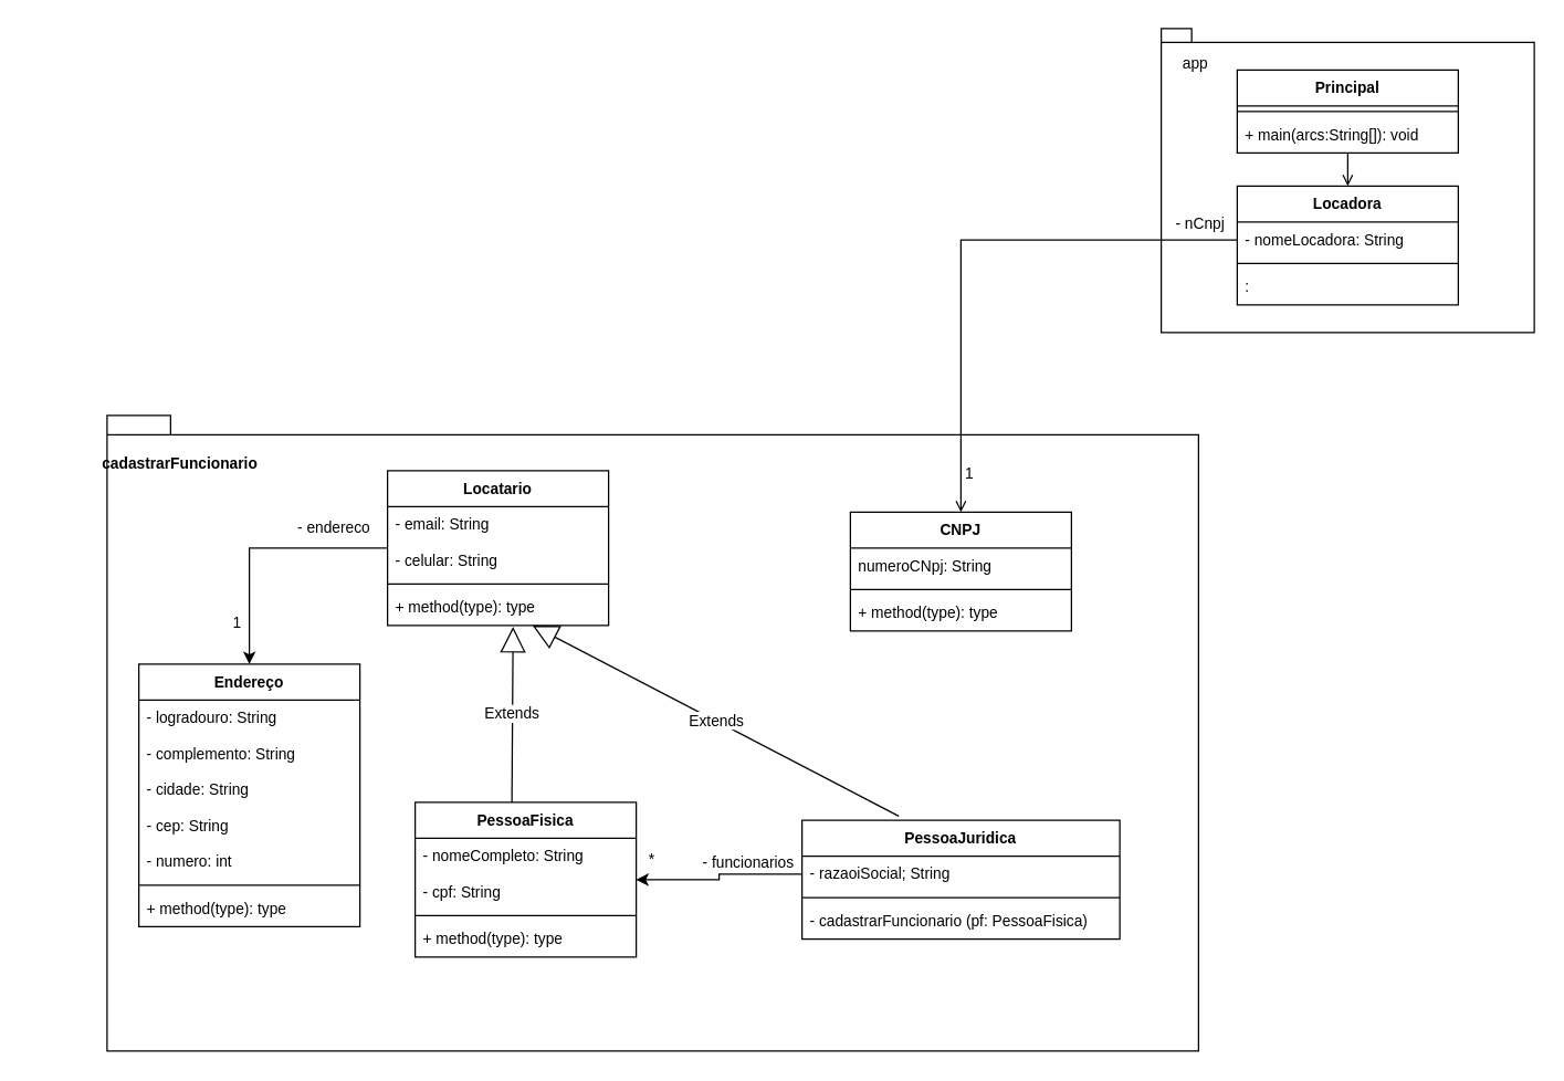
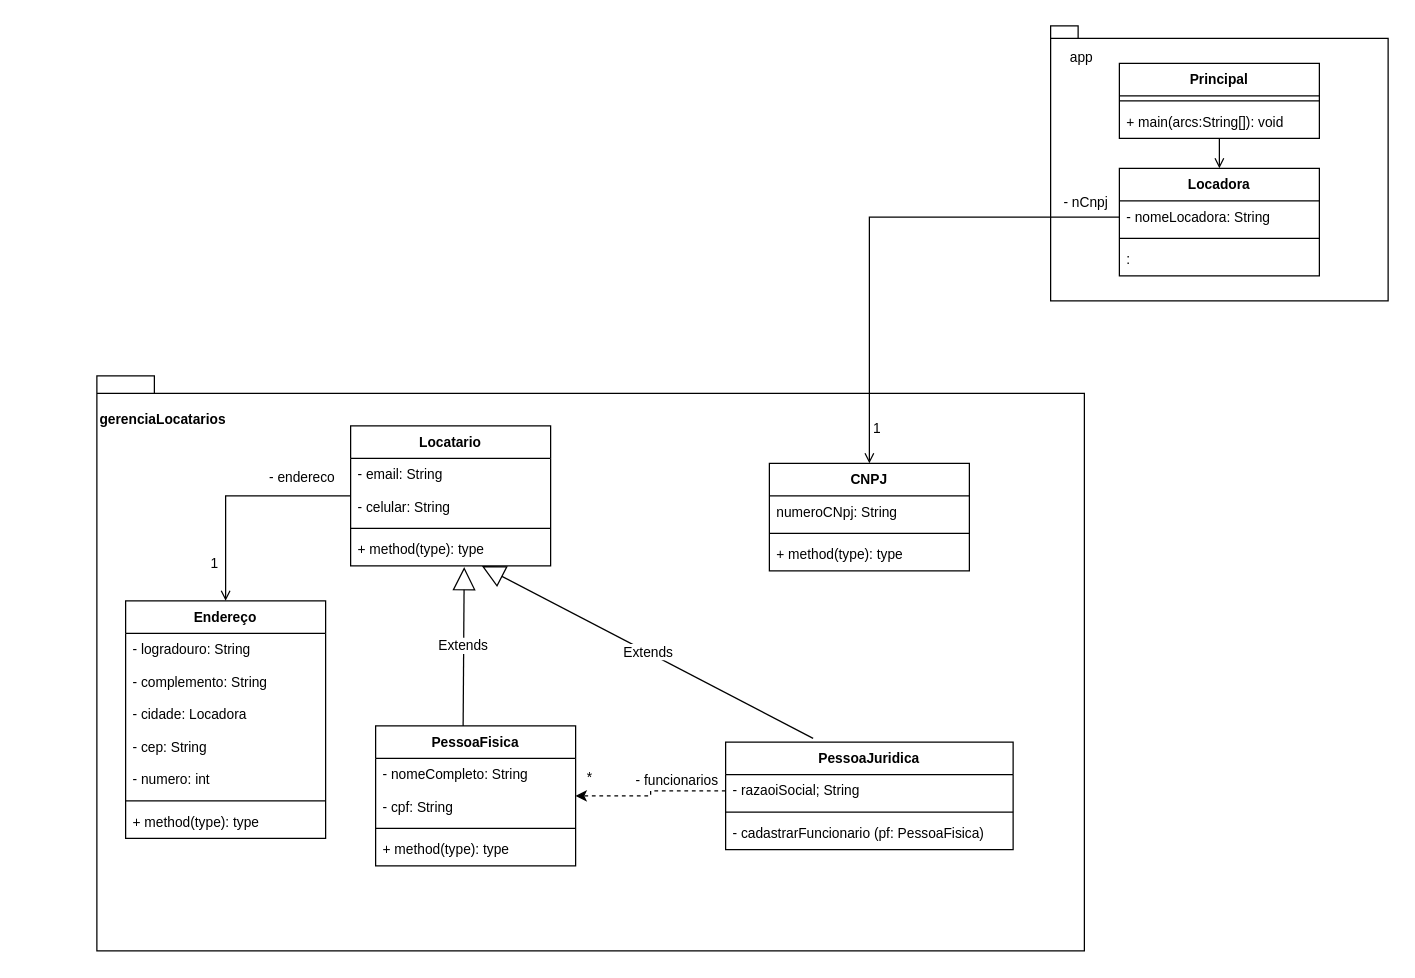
- <mxCell id="3" value="&lt;b&gt;cadastrarFuncionario&lt;/b&gt;" style="text;html=1;strokeColor=none;fillColor=none;align=center;verticalAlign=middle;whiteSpace=wrap;rounded=0;fontSize=11;" parent="1" vertex="1"><mxGeometry x="20" y="320" width="220" height="30" as="geometry" /></mxCell>
+ <mxCell id="3" value="&lt;b&gt;gerenciaLocatarios&lt;/b&gt;" style="text;html=1;strokeColor=none;fillColor=none;align=center;verticalAlign=middle;whiteSpace=wrap;rounded=0;fontSize=11;" parent="1" vertex="1"><mxGeometry x="20" y="320" width="220" height="30" as="geometry" /></mxCell>
- <mxCell id="4" style="edgeStyle=orthogonalEdgeStyle;rounded=0;orthogonalLoop=1;jettySize=auto;html=1;fontSize=11;" parent="1" source="7" target="12" edge="1"><mxGeometry relative="1" as="geometry" /></mxCell>
+ <mxCell id="4" style="edgeStyle=orthogonalEdgeStyle;rounded=0;orthogonalLoop=1;jettySize=auto;html=1;fontSize=11;endArrow=open;" parent="1" source="7" target="12" edge="1"><mxGeometry relative="1" as="geometry" /></mxCell>
- <mxCell id="15" value="- cidade: String" style="text;strokeColor=none;fillColor=none;align=left;verticalAlign=top;spacingLeft=4;spacingRight=4;overflow=hidden;rotatable=0;points=[[0,0.5],[1,0.5]];portConstraint=eastwest;fontSize=11;" parent="12" vertex="1"><mxGeometry y="78" width="160" height="26" as="geometry" /></mxCell>
+ <mxCell id="15" value="- cidade: Locadora" style="text;strokeColor=none;fillColor=none;align=left;verticalAlign=top;spacingLeft=4;spacingRight=4;overflow=hidden;rotatable=0;points=[[0,0.5],[1,0.5]];portConstraint=eastwest;fontSize=11;" parent="12" vertex="1"><mxGeometry y="78" width="160" height="26" as="geometry" /></mxCell>
- <mxCell id="45" style="edgeStyle=orthogonalEdgeStyle;rounded=0;orthogonalLoop=1;jettySize=auto;html=1;fontSize=11;" parent="1" source="27" target="20" edge="1"><mxGeometry relative="1" as="geometry" /></mxCell>
+ <mxCell id="45" style="edgeStyle=orthogonalEdgeStyle;rounded=0;orthogonalLoop=1;jettySize=auto;html=1;fontSize=11;dashed=1;" parent="1" source="27" target="20" edge="1"><mxGeometry relative="1" as="geometry" /></mxCell>
